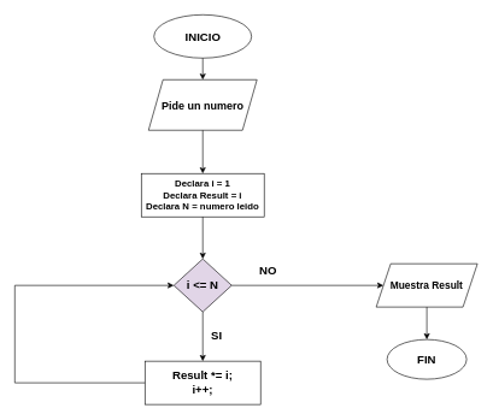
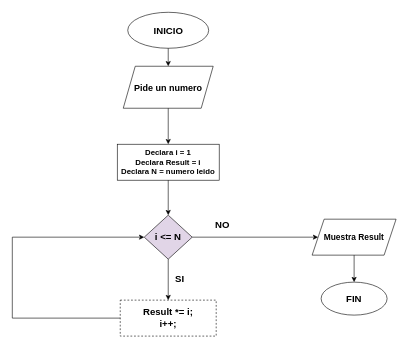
- <mxCell id="8" value="&lt;b style=&quot;font-size: 16px;&quot;&gt;&lt;font style=&quot;font-size: 16px;&quot;&gt;Result *= i;&lt;/font&gt;&lt;/b&gt;&lt;div style=&quot;font-size: 16px;&quot;&gt;&lt;b style=&quot;&quot;&gt;&lt;font style=&quot;font-size: 16px;&quot;&gt;i++;&lt;/font&gt;&lt;/b&gt;&lt;/div&gt;" style="rounded=0;whiteSpace=wrap;html=1;" parent="1" vertex="1"><mxGeometry x="200" y="500" width="160" height="60" as="geometry" /></mxCell>
+ <mxCell id="8" value="&lt;b style=&quot;font-size: 16px;&quot;&gt;&lt;font style=&quot;font-size: 16px;&quot;&gt;Result *= i;&lt;/font&gt;&lt;/b&gt;&lt;div style=&quot;font-size: 16px;&quot;&gt;&lt;b style=&quot;&quot;&gt;&lt;font style=&quot;font-size: 16px;&quot;&gt;i++;&lt;/font&gt;&lt;/b&gt;&lt;/div&gt;" style="rounded=0;whiteSpace=wrap;html=1;dashed=1;" parent="1" vertex="1"><mxGeometry x="200" y="500" width="160" height="60" as="geometry" /></mxCell>
